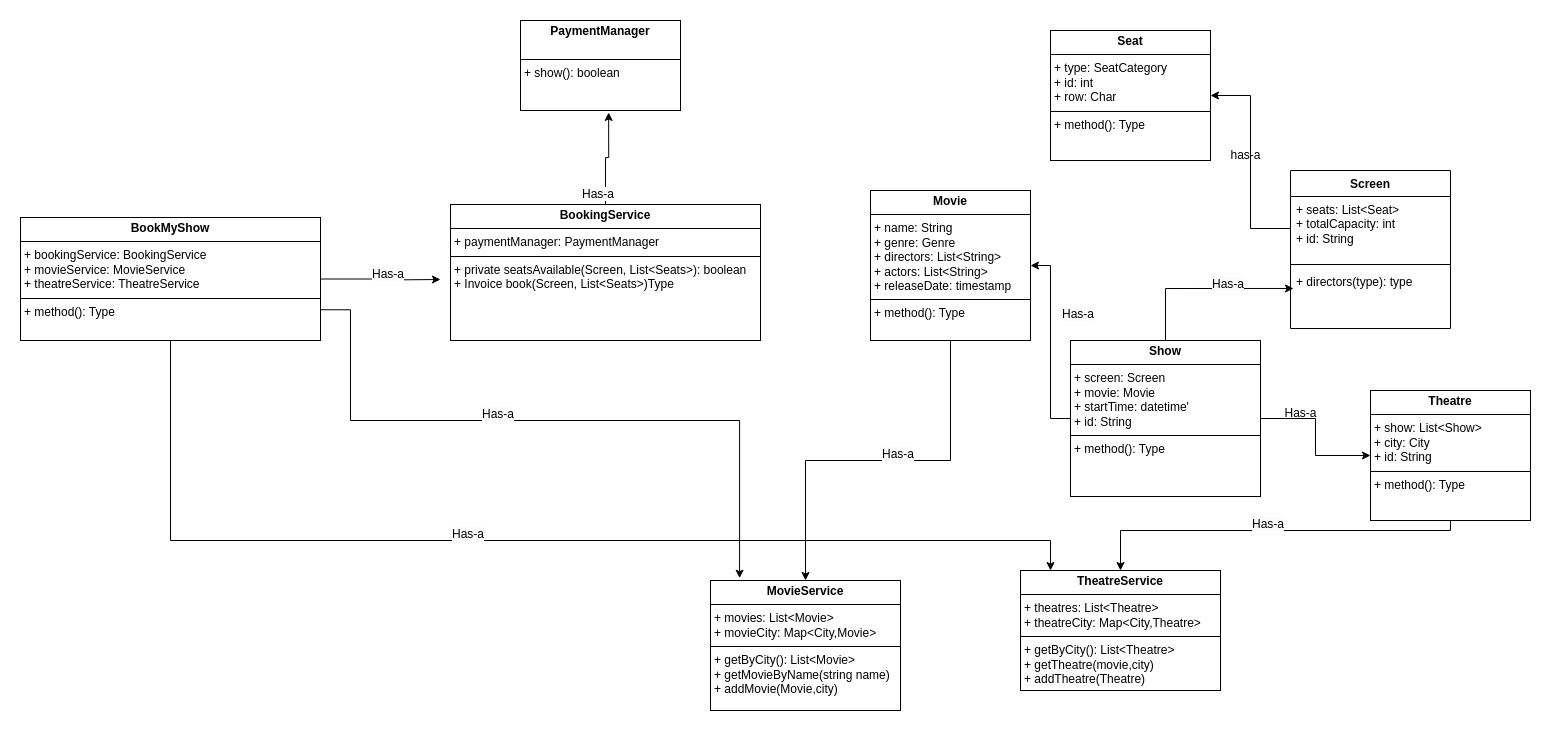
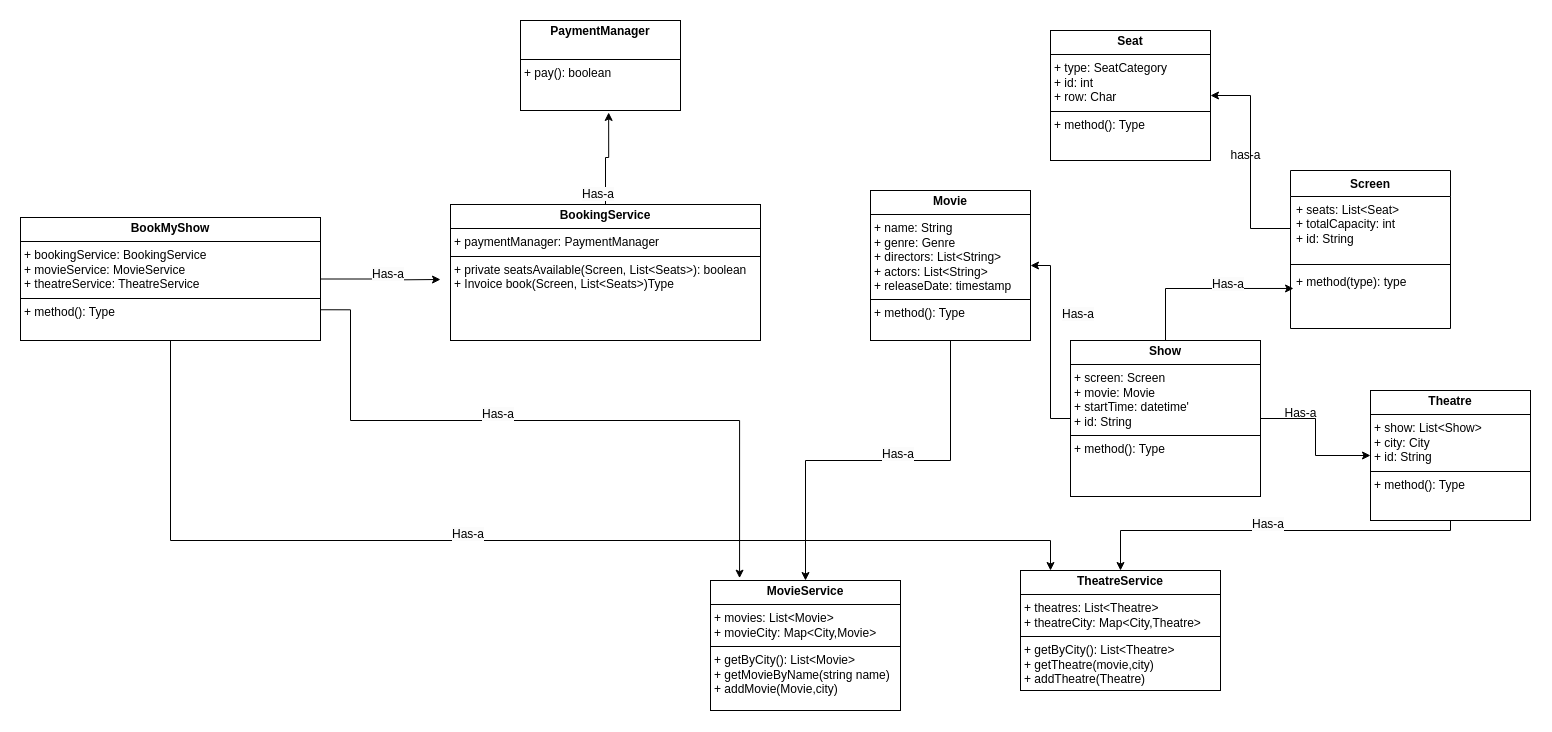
- <mxCell id="21" value="&lt;p style=&quot;margin:0px;margin-top:4px;text-align:center;&quot;&gt;&lt;b&gt;PaymentManager&lt;/b&gt;&lt;/p&gt;&lt;br&gt;&lt;hr size=&quot;1&quot; style=&quot;border-style:solid;&quot;&gt;&lt;p style=&quot;margin:0px;margin-left:4px;&quot;&gt;+ show(): boolean&lt;/p&gt;" style="verticalAlign=top;align=left;overflow=fill;html=1;whiteSpace=wrap;" vertex="1" parent="1"><mxGeometry x="520" y="20" width="160" height="90" as="geometry" /></mxCell>
+ <mxCell id="21" value="&lt;p style=&quot;margin:0px;margin-top:4px;text-align:center;&quot;&gt;&lt;b&gt;PaymentManager&lt;/b&gt;&lt;/p&gt;&lt;br&gt;&lt;hr size=&quot;1&quot; style=&quot;border-style:solid;&quot;&gt;&lt;p style=&quot;margin:0px;margin-left:4px;&quot;&gt;+ pay(): boolean&lt;/p&gt;" style="verticalAlign=top;align=left;overflow=fill;html=1;whiteSpace=wrap;" vertex="1" parent="1"><mxGeometry x="520" y="20" width="160" height="90" as="geometry" /></mxCell>
- <mxCell id="8" value="+ directors(type): type" style="text;strokeColor=none;fillColor=none;align=left;verticalAlign=top;spacingLeft=4;spacingRight=4;overflow=hidden;rotatable=0;points=[[0,0.5],[1,0.5]];portConstraint=eastwest;whiteSpace=wrap;html=1;" vertex="1" parent="5"><mxGeometry y="98" width="160" height="60" as="geometry" /></mxCell>
+ <mxCell id="8" value="+ method(type): type" style="text;strokeColor=none;fillColor=none;align=left;verticalAlign=top;spacingLeft=4;spacingRight=4;overflow=hidden;rotatable=0;points=[[0,0.5],[1,0.5]];portConstraint=eastwest;whiteSpace=wrap;html=1;" vertex="1" parent="5"><mxGeometry y="98" width="160" height="60" as="geometry" /></mxCell>
